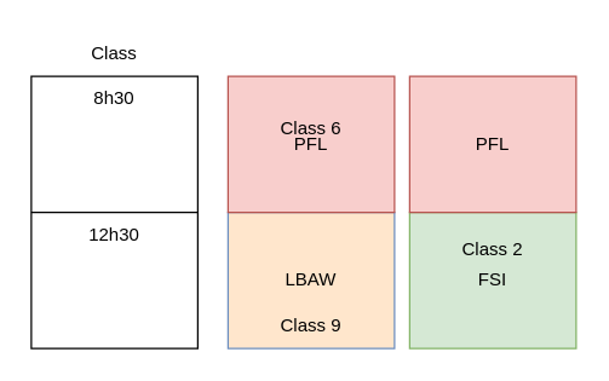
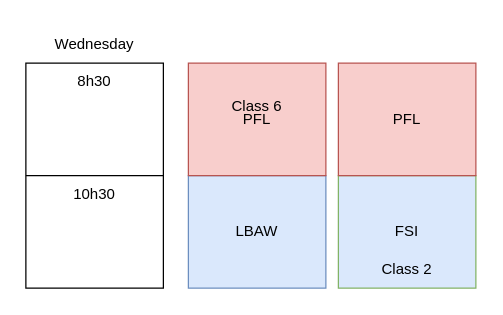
- <mxCell id="10" value="Class" style="text;html=1;strokeColor=none;fillColor=none;align=center;verticalAlign=middle;whiteSpace=wrap;rounded=0;" vertex="1" parent="1"><mxGeometry x="45" y="20" width="60" height="30" as="geometry" /></mxCell>
+ <mxCell id="10" value="Wednesday" style="text;html=1;strokeColor=none;fillColor=none;align=center;verticalAlign=middle;whiteSpace=wrap;rounded=0;" vertex="1" parent="1"><mxGeometry x="45" y="20" width="60" height="30" as="geometry" /></mxCell>
- <mxCell id="4" value="12h30" style="text;html=1;strokeColor=none;fillColor=none;align=center;verticalAlign=middle;whiteSpace=wrap;rounded=0;" vertex="1" parent="1"><mxGeometry x="45" y="140" width="60" height="30" as="geometry" /></mxCell>
+ <mxCell id="4" value="10h30" style="text;html=1;strokeColor=none;fillColor=none;align=center;verticalAlign=middle;whiteSpace=wrap;rounded=0;" vertex="1" parent="1"><mxGeometry x="45" y="140" width="60" height="30" as="geometry" /></mxCell>
- <mxCell id="13" value="Class 2" style="text;html=1;strokeColor=none;fillColor=none;align=center;verticalAlign=middle;whiteSpace=wrap;rounded=0;" vertex="1" parent="1"><mxGeometry x="295" y="150" width="60" height="30" as="geometry" /></mxCell>
+ <mxCell id="13" value="Class 2" style="text;html=1;strokeColor=none;fillColor=none;align=center;verticalAlign=middle;whiteSpace=wrap;rounded=0;" vertex="1" parent="1"><mxGeometry x="295" y="200" width="60" height="30" as="geometry" /></mxCell>
- <mxCell id="6" value="LBAW" style="rounded=0;whiteSpace=wrap;html=1;fillColor=#ffe6cc;strokeColor=#6c8ebf;" vertex="1" parent="1"><mxGeometry x="150" y="140" width="110" height="90" as="geometry" /></mxCell>
+ <mxCell id="6" value="LBAW" style="rounded=0;whiteSpace=wrap;html=1;fillColor=#dae8fc;strokeColor=#6c8ebf;" vertex="1" parent="1"><mxGeometry x="150" y="140" width="110" height="90" as="geometry" /></mxCell>
- <mxCell id="8" value="FSI" style="rounded=0;whiteSpace=wrap;html=1;fillColor=#d5e8d4;strokeColor=#82b366;" vertex="1" parent="1"><mxGeometry x="270" y="140" width="110" height="90" as="geometry" /></mxCell>
+ <mxCell id="8" value="FSI" style="rounded=0;whiteSpace=wrap;html=1;fillColor=#dae8fc;strokeColor=#82b366;" vertex="1" parent="1"><mxGeometry x="270" y="140" width="110" height="90" as="geometry" /></mxCell>
- <mxCell id="11" value="Class 9" style="text;html=1;strokeColor=none;fillColor=none;align=center;verticalAlign=middle;whiteSpace=wrap;rounded=0;" vertex="1" parent="1"><mxGeometry x="175" y="200" width="60" height="30" as="geometry" /></mxCell>
